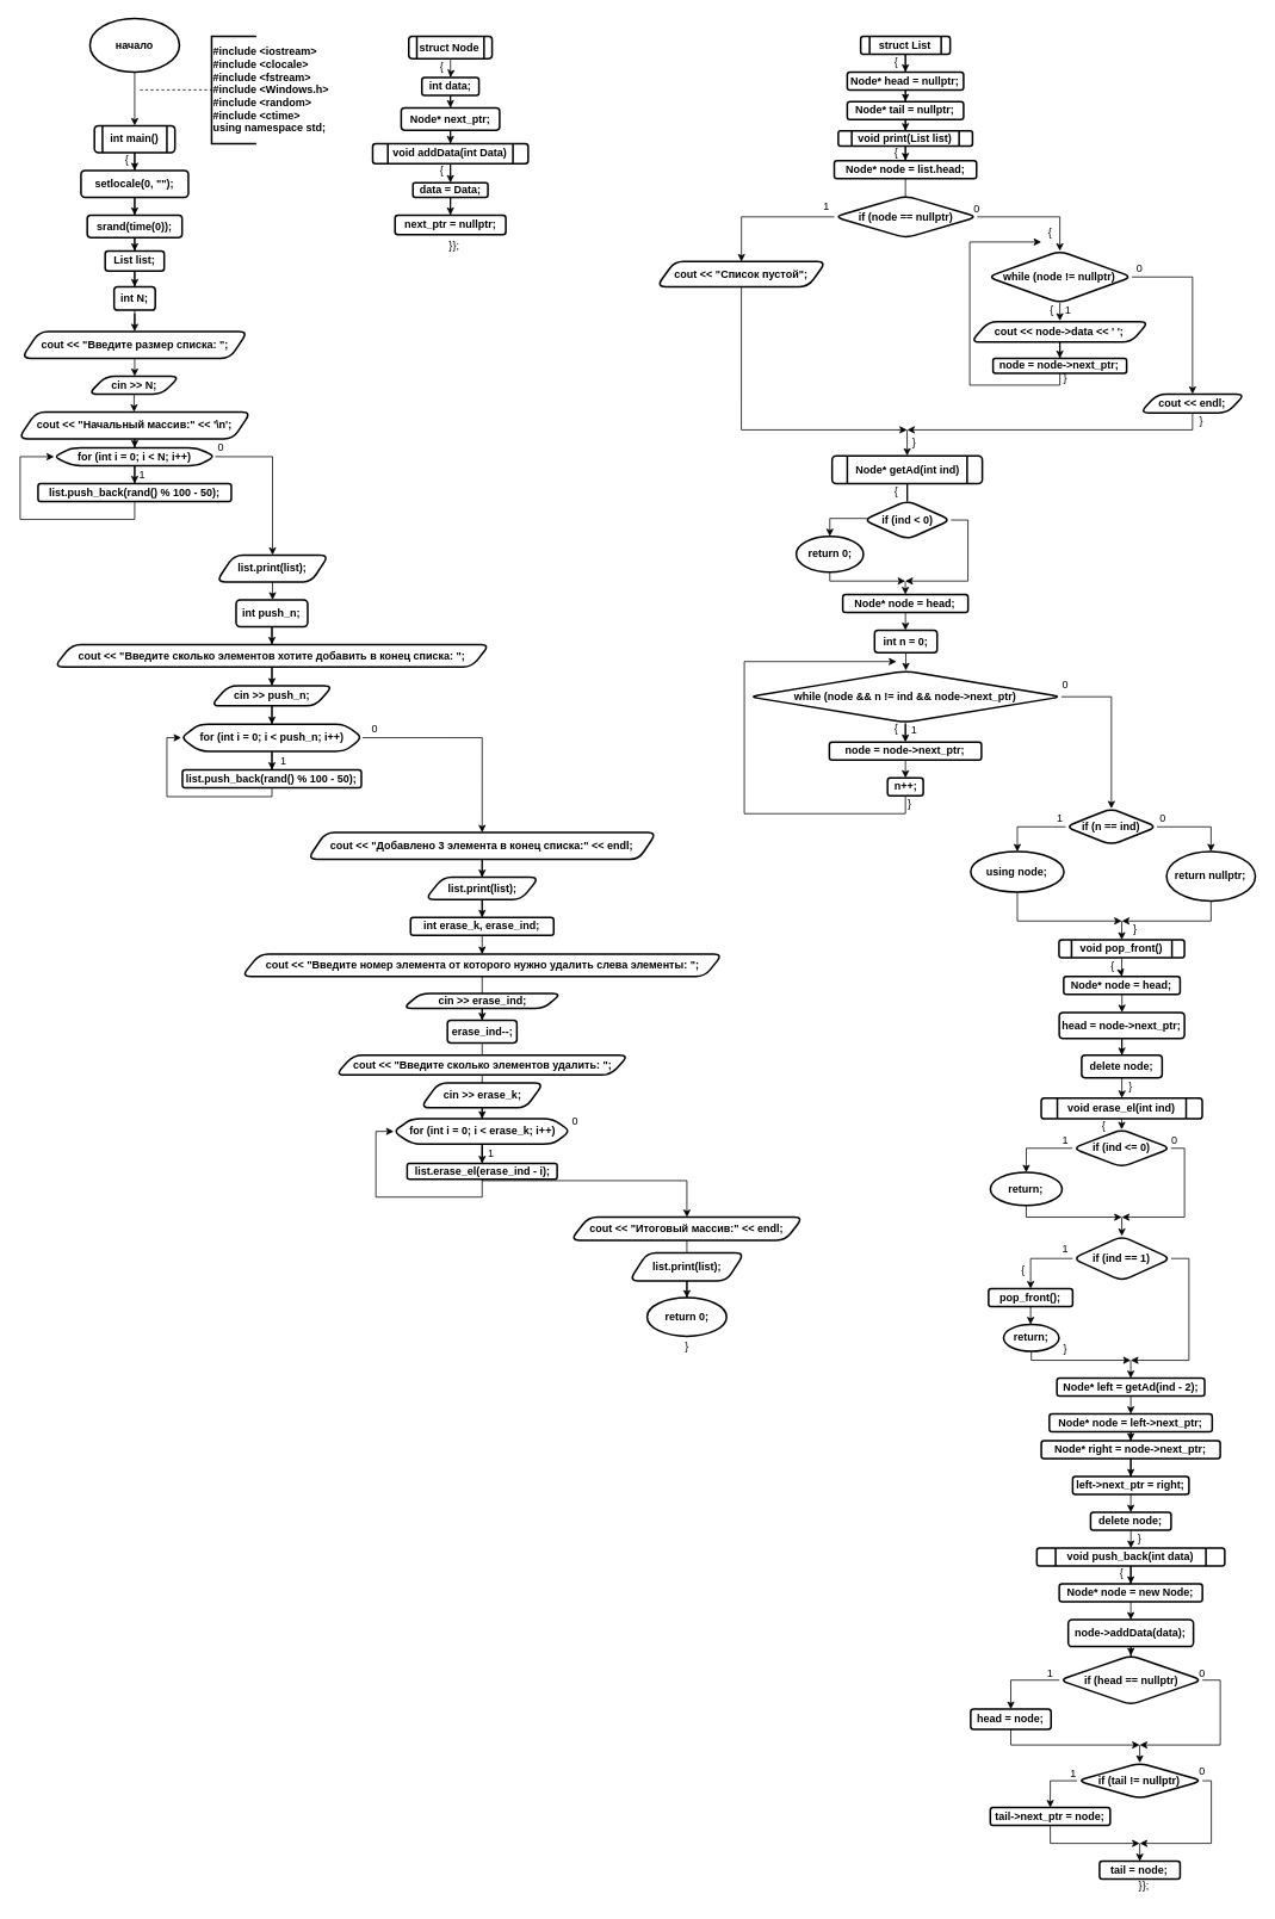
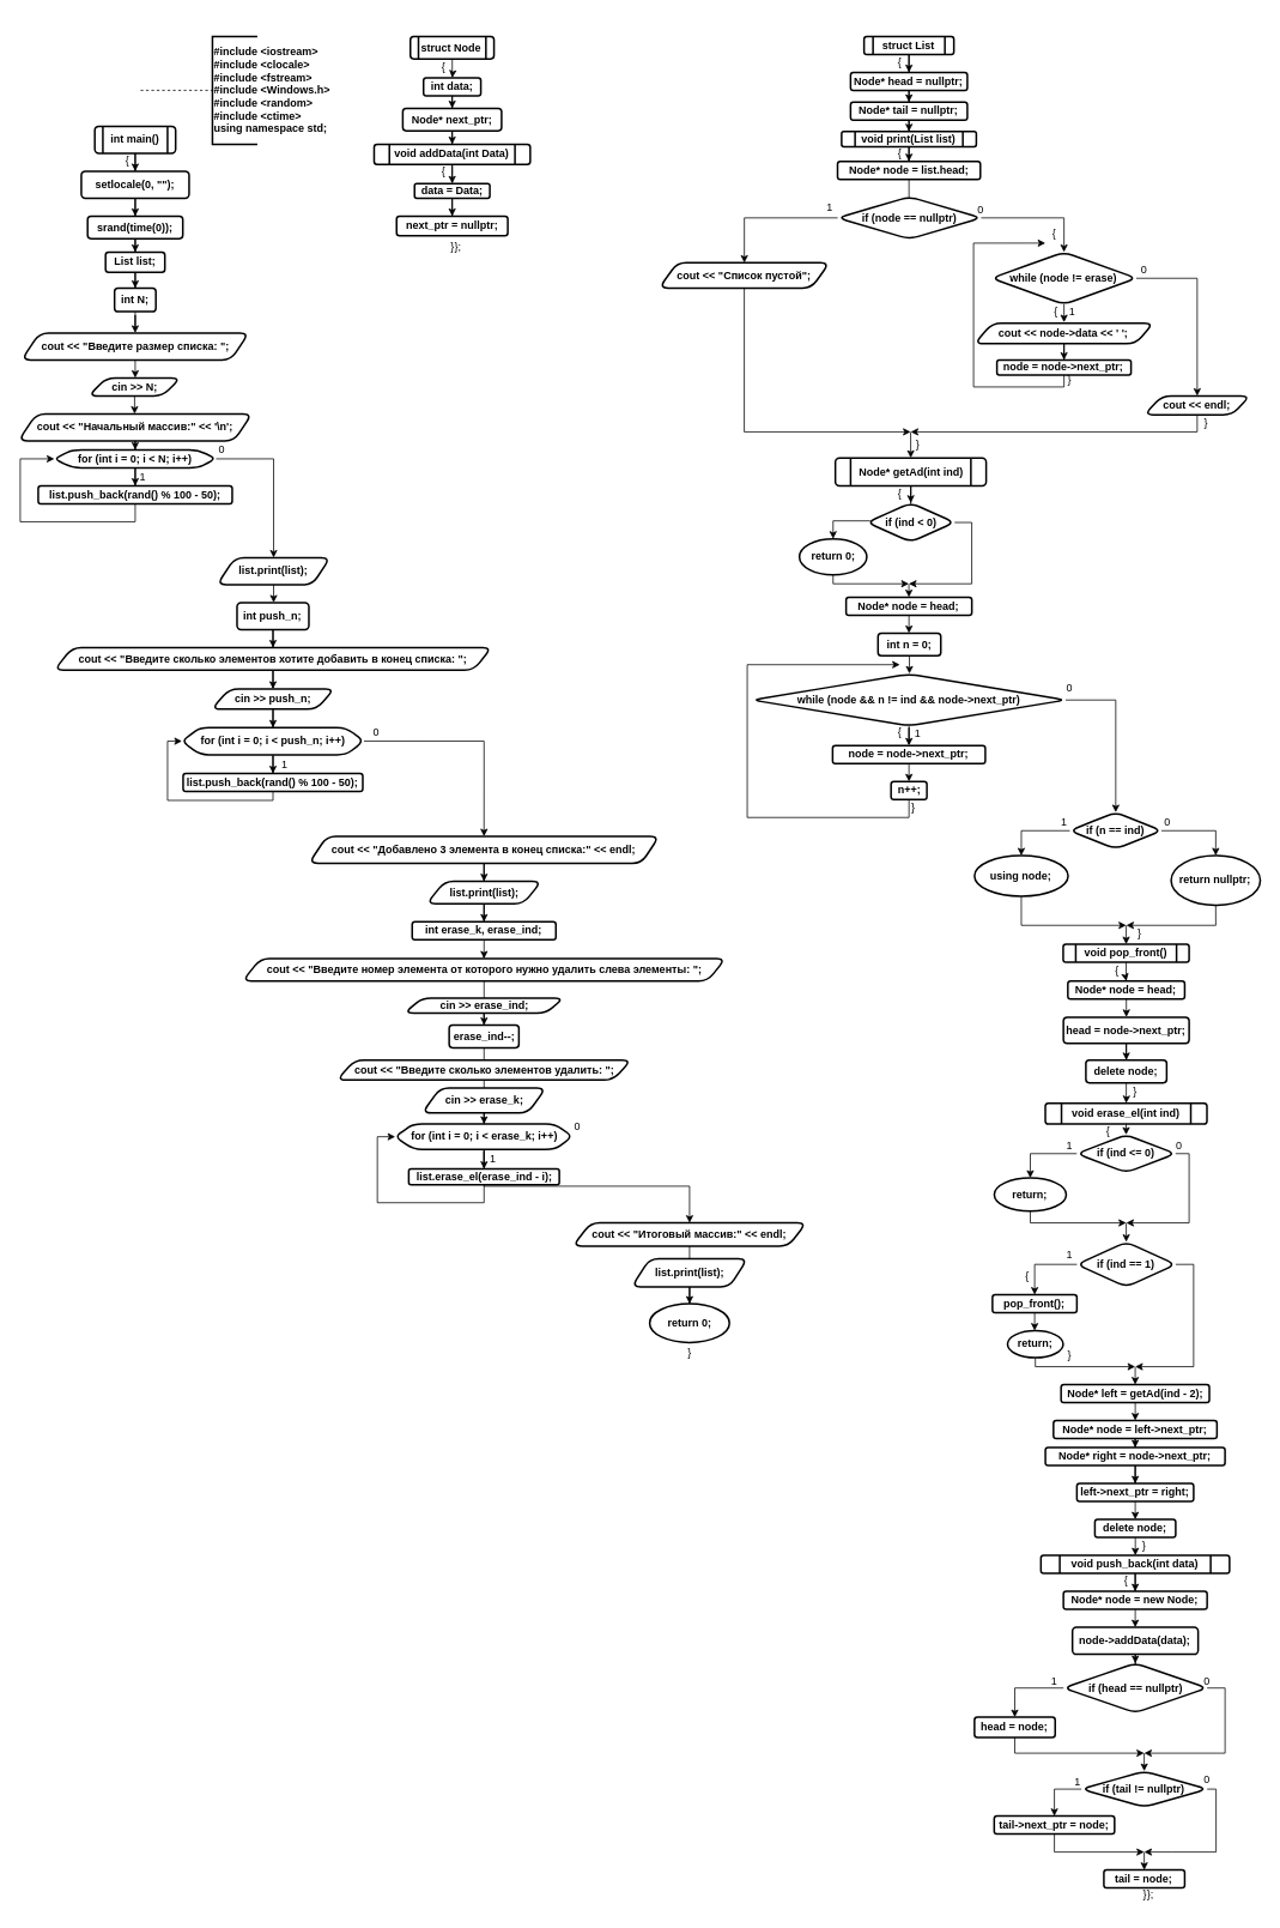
- <mxCell id="3" value="&lt;b&gt;начало&lt;/b&gt;" style="strokeWidth=2;html=1;shape=mxgraph.flowchart.start_1;whiteSpace=wrap;" vertex="1" parent="1"><mxGeometry x="100" y="20" width="100" height="60" as="geometry" /></mxCell>
- <mxCell id="2" value="" style="edgeStyle=orthogonalEdgeStyle;rounded=0;orthogonalLoop=1;jettySize=auto;html=1;" edge="1" parent="1" source="3" target="6"><mxGeometry relative="1" as="geometry" /></mxCell>
- <mxCell id="110" value="while (node != nullptr)" style="rhombus;whiteSpace=wrap;html=1;rounded=1;strokeWidth=2;fontStyle=1;" vertex="1" parent="1"><mxGeometry x="1103.37" y="280" width="161.4" height="58.06" as="geometry" /></mxCell>
+ <mxCell id="110" value="while (node != erase)" style="rhombus;whiteSpace=wrap;html=1;rounded=1;strokeWidth=2;fontStyle=1;" vertex="1" parent="1"><mxGeometry x="1103.37" y="280" width="161.4" height="58.06" as="geometry" /></mxCell>
- <mxCell id="125" value="" style="edgeStyle=orthogonalEdgeStyle;rounded=0;orthogonalLoop=1;jettySize=auto;html=1;endArrow=none;" edge="1" parent="1" source="126" target="129"><mxGeometry relative="1" as="geometry" /></mxCell>
+ <mxCell id="125" value="" style="edgeStyle=orthogonalEdgeStyle;rounded=0;orthogonalLoop=1;jettySize=auto;html=1;" edge="1" parent="1" source="126" target="129"><mxGeometry relative="1" as="geometry" /></mxCell>
